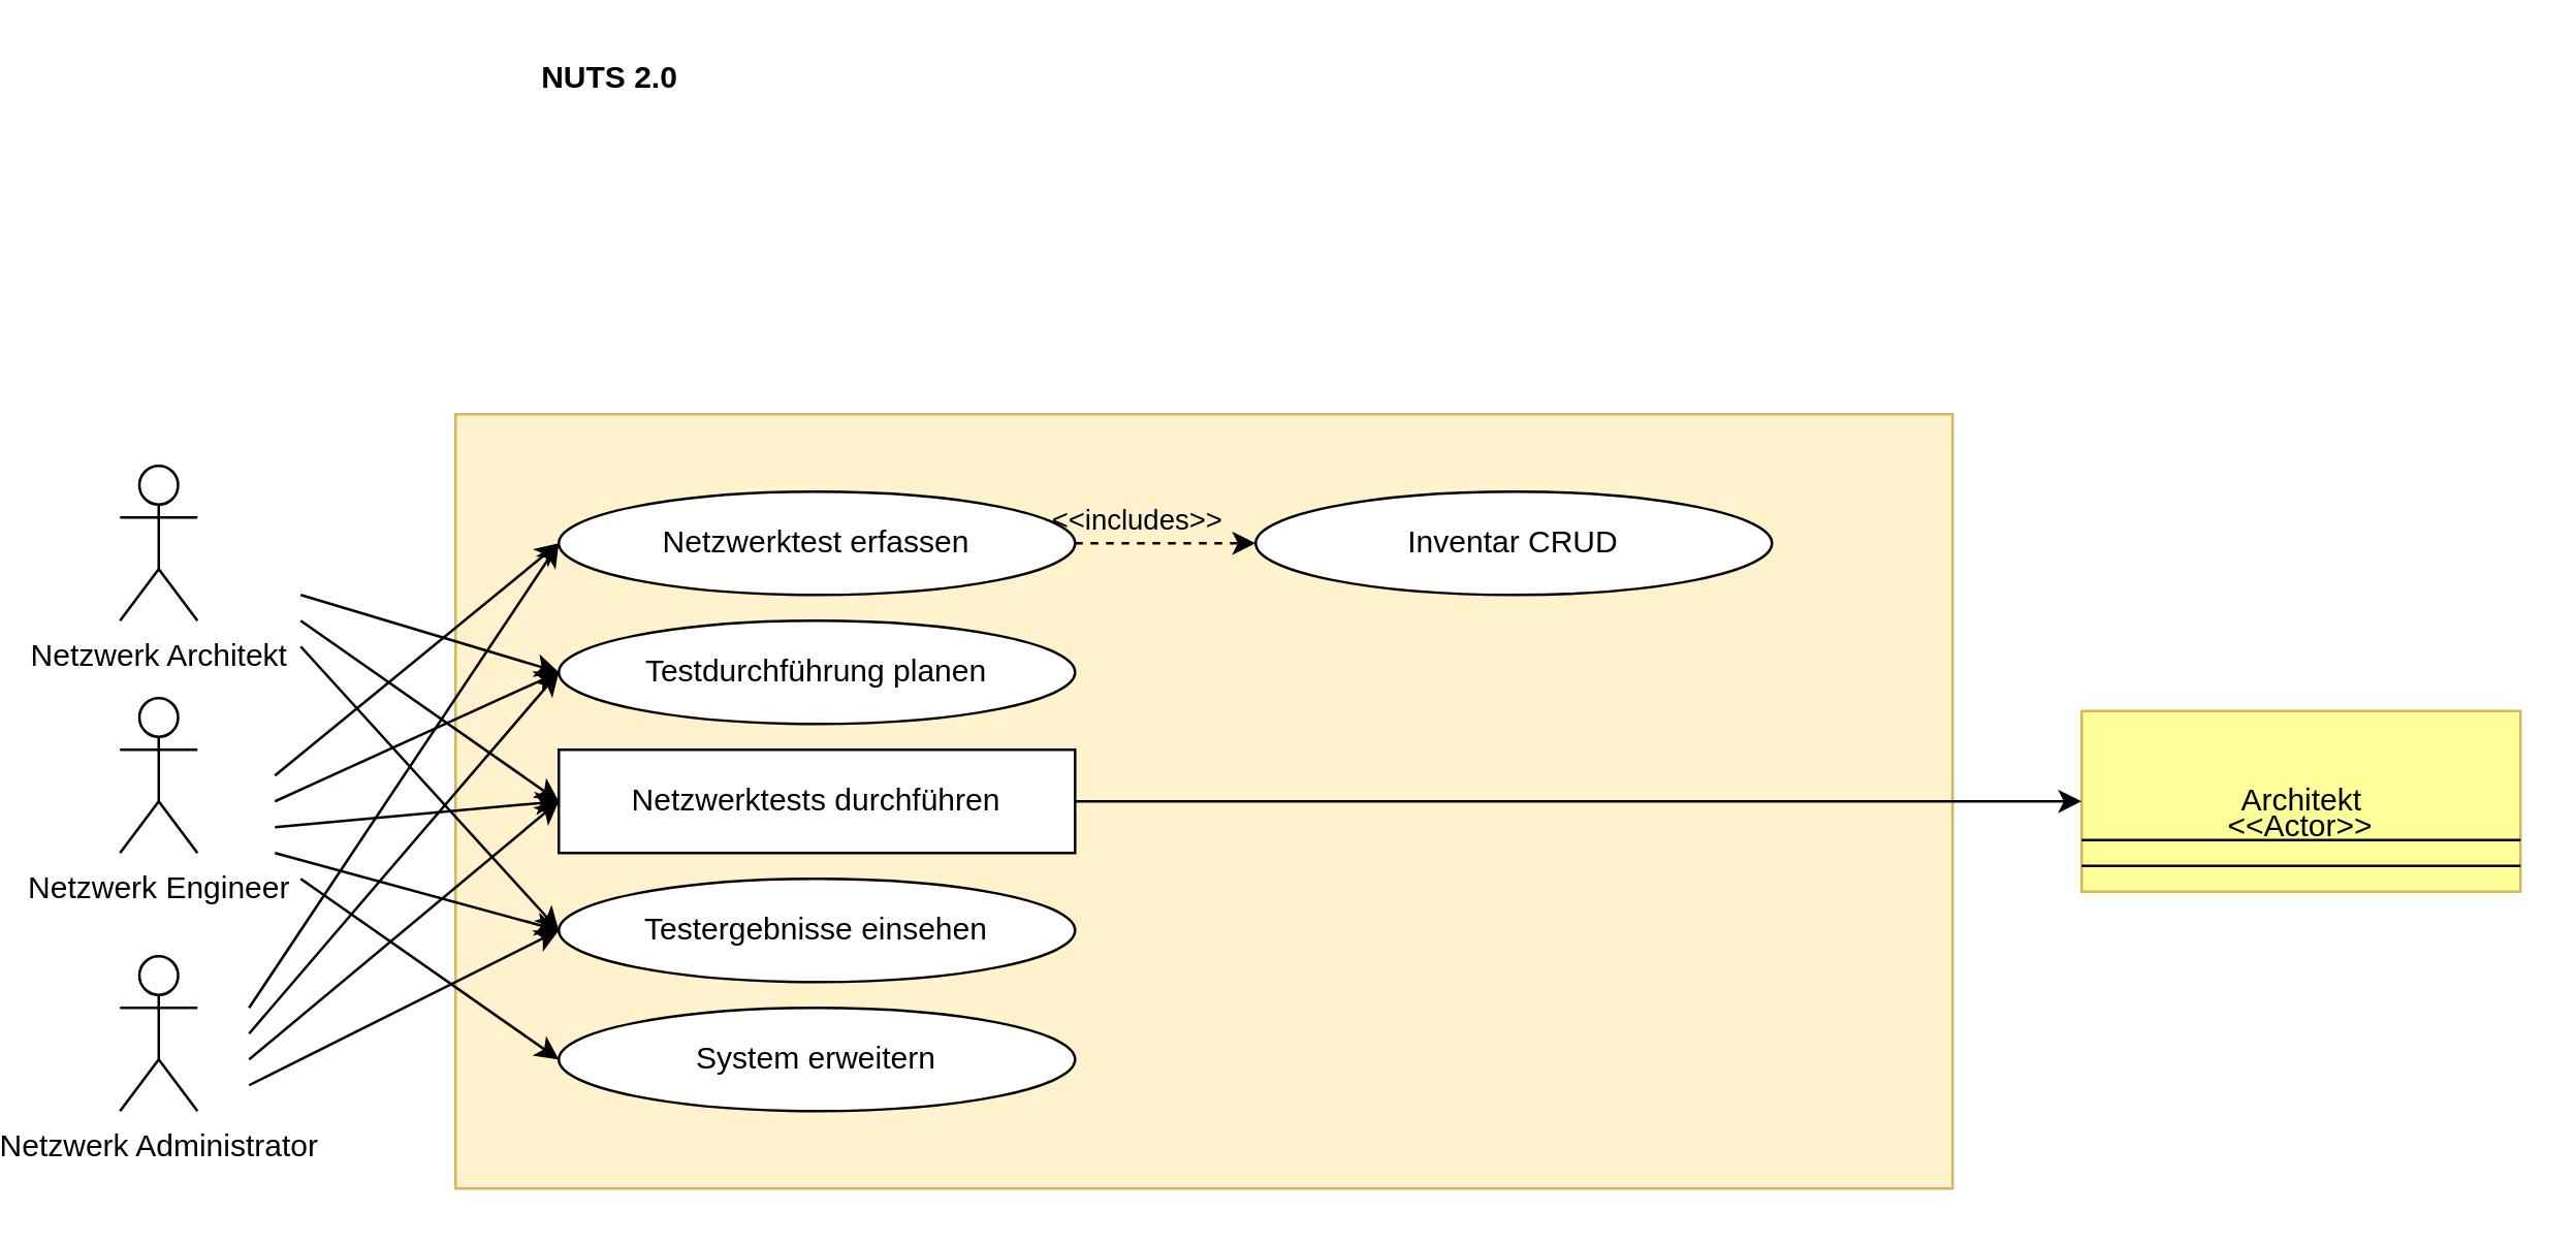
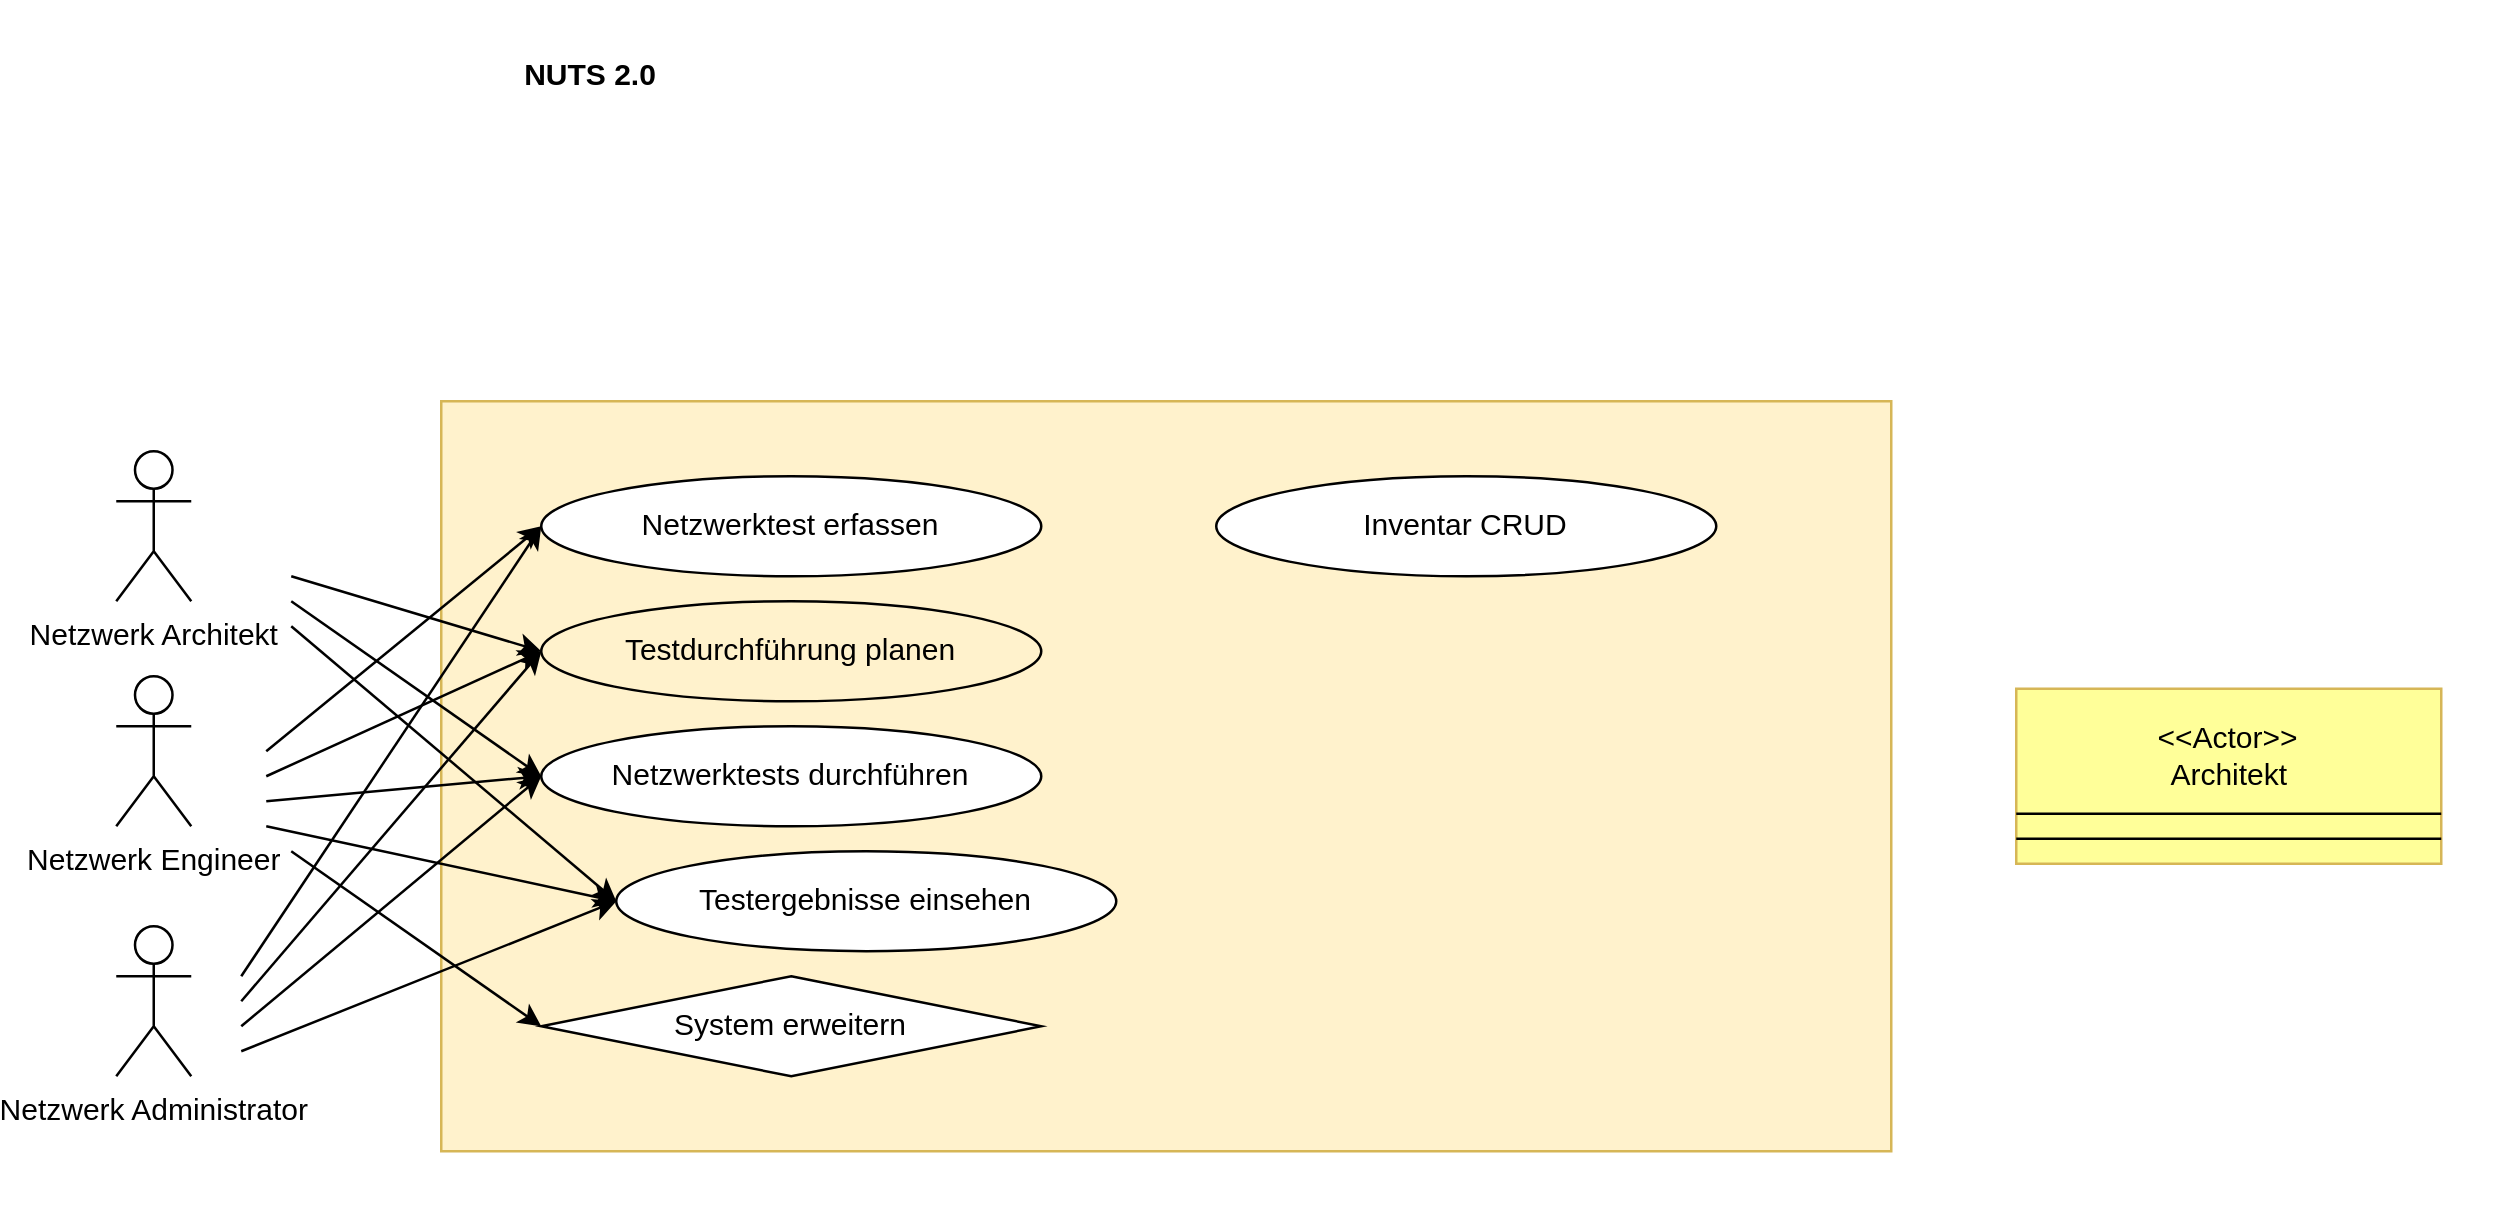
- <mxCell id="17" value="" style="endArrow=classic;html=1;exitX=1;exitY=0.5;exitDx=0;exitDy=0;entryX=0;entryY=0.5;entryDx=0;entryDy=0;dashed=1;" edge="1" parent="1" source="4" target="16"><mxGeometry width="50" height="50" relative="1" as="geometry"><mxPoint x="640" y="300" as="sourcePoint" /><mxPoint x="690" y="250" as="targetPoint" /></mxGeometry></mxCell>
- <mxCell id="18" value="&amp;lt;&amp;lt;includes&amp;gt;&amp;gt;" style="edgeLabel;html=1;align=center;verticalAlign=middle;resizable=0;points=[];labelBackgroundColor=none;" vertex="1" connectable="0" parent="17"><mxGeometry x="0.231" relative="1" as="geometry"><mxPoint x="-20" y="-10" as="offset" /></mxGeometry></mxCell>
- <mxCell id="5" value="Testdurchführung planen" style="ellipse;whiteSpace=wrap;html=1;strokeColor=#000000;" parent="1" vertex="1"><mxGeometry x="190" y="240" width="200" height="40" as="geometry" /></mxCell>
+ <mxCell id="5" value="Testdurchführung planen" style="ellipse;whiteSpace=wrap;html=1;strokeColor=#000000;fillColor=#fff2cc;" parent="1" vertex="1"><mxGeometry x="190" y="240" width="200" height="40" as="geometry" /></mxCell>
- <mxCell id="6" value="Netzwerktests durchführen" style="whiteSpace=wrap;html=1;strokeColor=#000000;rounded=0;" parent="1" vertex="1"><mxGeometry x="190" y="290" width="200" height="40" as="geometry" /></mxCell>
+ <mxCell id="6" value="Netzwerktests durchführen" style="ellipse;whiteSpace=wrap;html=1;strokeColor=#000000;" parent="1" vertex="1"><mxGeometry x="190" y="290" width="200" height="40" as="geometry" /></mxCell>
- <mxCell id="19" value="" style="endArrow=classic;html=1;exitX=1;exitY=0.5;exitDx=0;exitDy=0;" edge="1" parent="1" source="6" target="9"><mxGeometry width="50" height="50" relative="1" as="geometry"><mxPoint x="640" y="300" as="sourcePoint" /><mxPoint x="690" y="250" as="targetPoint" /></mxGeometry></mxCell>
- <mxCell id="10" value="&amp;lt;&amp;lt;Actor&amp;gt;&amp;gt;" style="text;html=1;strokeColor=none;fillColor=none;align=center;verticalAlign=middle;whiteSpace=wrap;rounded=0;" parent="1" vertex="1"><mxGeometry x="845" y="310" width="40" height="20" as="geometry" /></mxCell>
+ <mxCell id="10" value="&amp;lt;&amp;lt;Actor&amp;gt;&amp;gt;" style="text;html=1;strokeColor=none;fillColor=none;align=center;verticalAlign=middle;whiteSpace=wrap;rounded=0;" parent="1" vertex="1"><mxGeometry x="845" y="285" width="40" height="20" as="geometry" /></mxCell>
- <mxCell id="7" value="Testergebnisse einsehen" style="ellipse;whiteSpace=wrap;html=1;strokeColor=#000000;" parent="1" vertex="1"><mxGeometry x="190" y="340" width="200" height="40" as="geometry" /></mxCell>
+ <mxCell id="7" value="Testergebnisse einsehen" style="ellipse;whiteSpace=wrap;html=1;strokeColor=#000000;" parent="1" vertex="1"><mxGeometry x="220" y="340" width="200" height="40" as="geometry" /></mxCell>
- <mxCell id="15" value="System erweitern" style="ellipse;whiteSpace=wrap;html=1;strokeColor=#000000;" vertex="1" parent="1"><mxGeometry x="190" y="390" width="200" height="40" as="geometry" /></mxCell>
+ <mxCell id="15" value="System erweitern" style="rhombus;whiteSpace=wrap;html=1;strokeColor=#000000;" vertex="1" parent="1"><mxGeometry x="190" y="390" width="200" height="40" as="geometry" /></mxCell>
